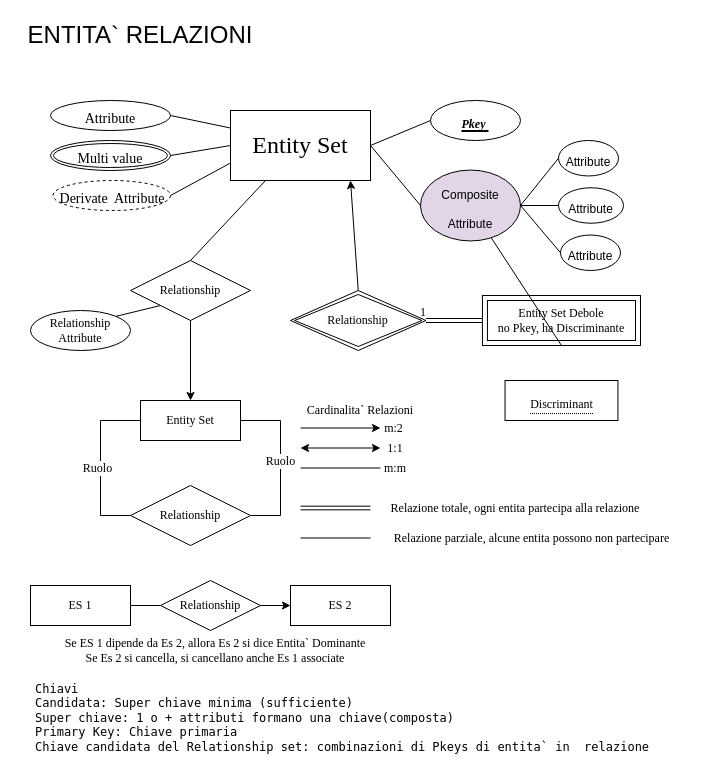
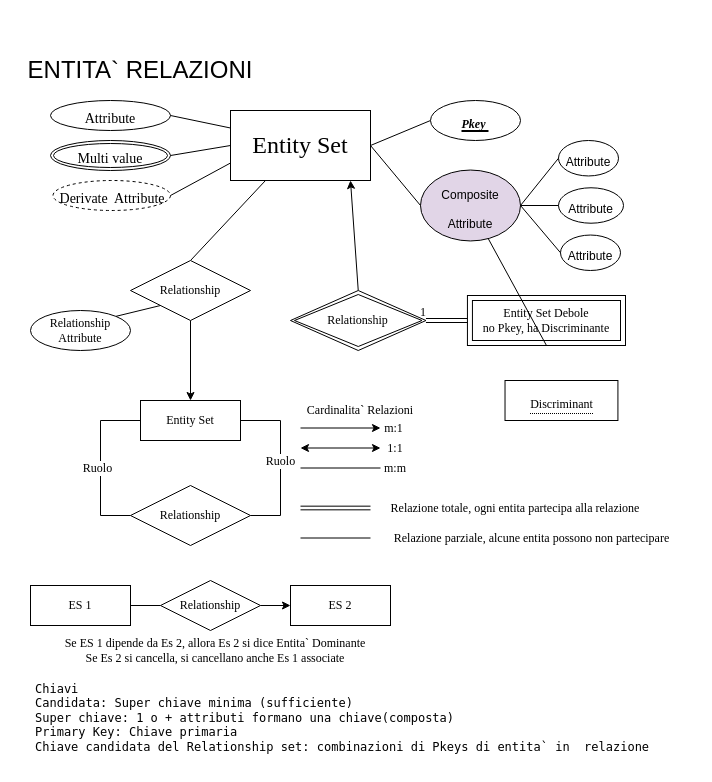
- <mxCell id="3" value="&lt;font style=&quot;font-size: 24px;&quot;&gt;ENTITA` RELAZIONI&lt;/font&gt;" style="text;html=1;strokeColor=none;fillColor=none;align=center;verticalAlign=middle;whiteSpace=wrap;rounded=0;" vertex="1" parent="1"><mxGeometry x="20" width="240" height="30" as="geometry" y="20" /></mxCell>
+ <mxCell id="3" value="&lt;font style=&quot;font-size: 24px;&quot;&gt;ENTITA` RELAZIONI&lt;/font&gt;" style="text;html=1;strokeColor=none;fillColor=none;align=center;verticalAlign=middle;whiteSpace=wrap;rounded=0;" vertex="1" parent="1"><mxGeometry x="20" y="55" width="240" height="30" as="geometry" /></mxCell>
- <mxCell id="52" value="Entity Set Debole&lt;br&gt;no Pkey, ha Discriminante" style="shape=ext;margin=3;double=1;whiteSpace=wrap;html=1;align=center;fontFamily=Verdana;fontSize=12;" vertex="1" parent="50"><mxGeometry x="191.935" y="5" width="158.065" height="50" as="geometry" /></mxCell>
+ <mxCell id="52" value="Entity Set Debole&lt;br&gt;no Pkey, ha Discriminante" style="shape=ext;margin=3;double=1;whiteSpace=wrap;html=1;align=center;fontFamily=Verdana;fontSize=12;" vertex="1" parent="50"><mxGeometry x="176.935" y="5" width="158.065" height="50" as="geometry" /></mxCell>
- <mxCell id="24" value="m:2&amp;nbsp;" style="text;html=1;strokeColor=none;fillColor=none;align=center;verticalAlign=middle;whiteSpace=wrap;rounded=0;fontFamily=Verdana;fontSize=12;movable=1;resizable=1;rotatable=1;deletable=1;editable=1;connectable=1;" vertex="1" parent="22"><mxGeometry x="60" y="-30" width="30" height="15" as="geometry" /></mxCell>
+ <mxCell id="24" value="m:1&amp;nbsp;" style="text;html=1;strokeColor=none;fillColor=none;align=center;verticalAlign=middle;whiteSpace=wrap;rounded=0;fontFamily=Verdana;fontSize=12;movable=1;resizable=1;rotatable=1;deletable=1;editable=1;connectable=1;" vertex="1" parent="22"><mxGeometry x="60" y="-30" width="30" height="15" as="geometry" /></mxCell>
